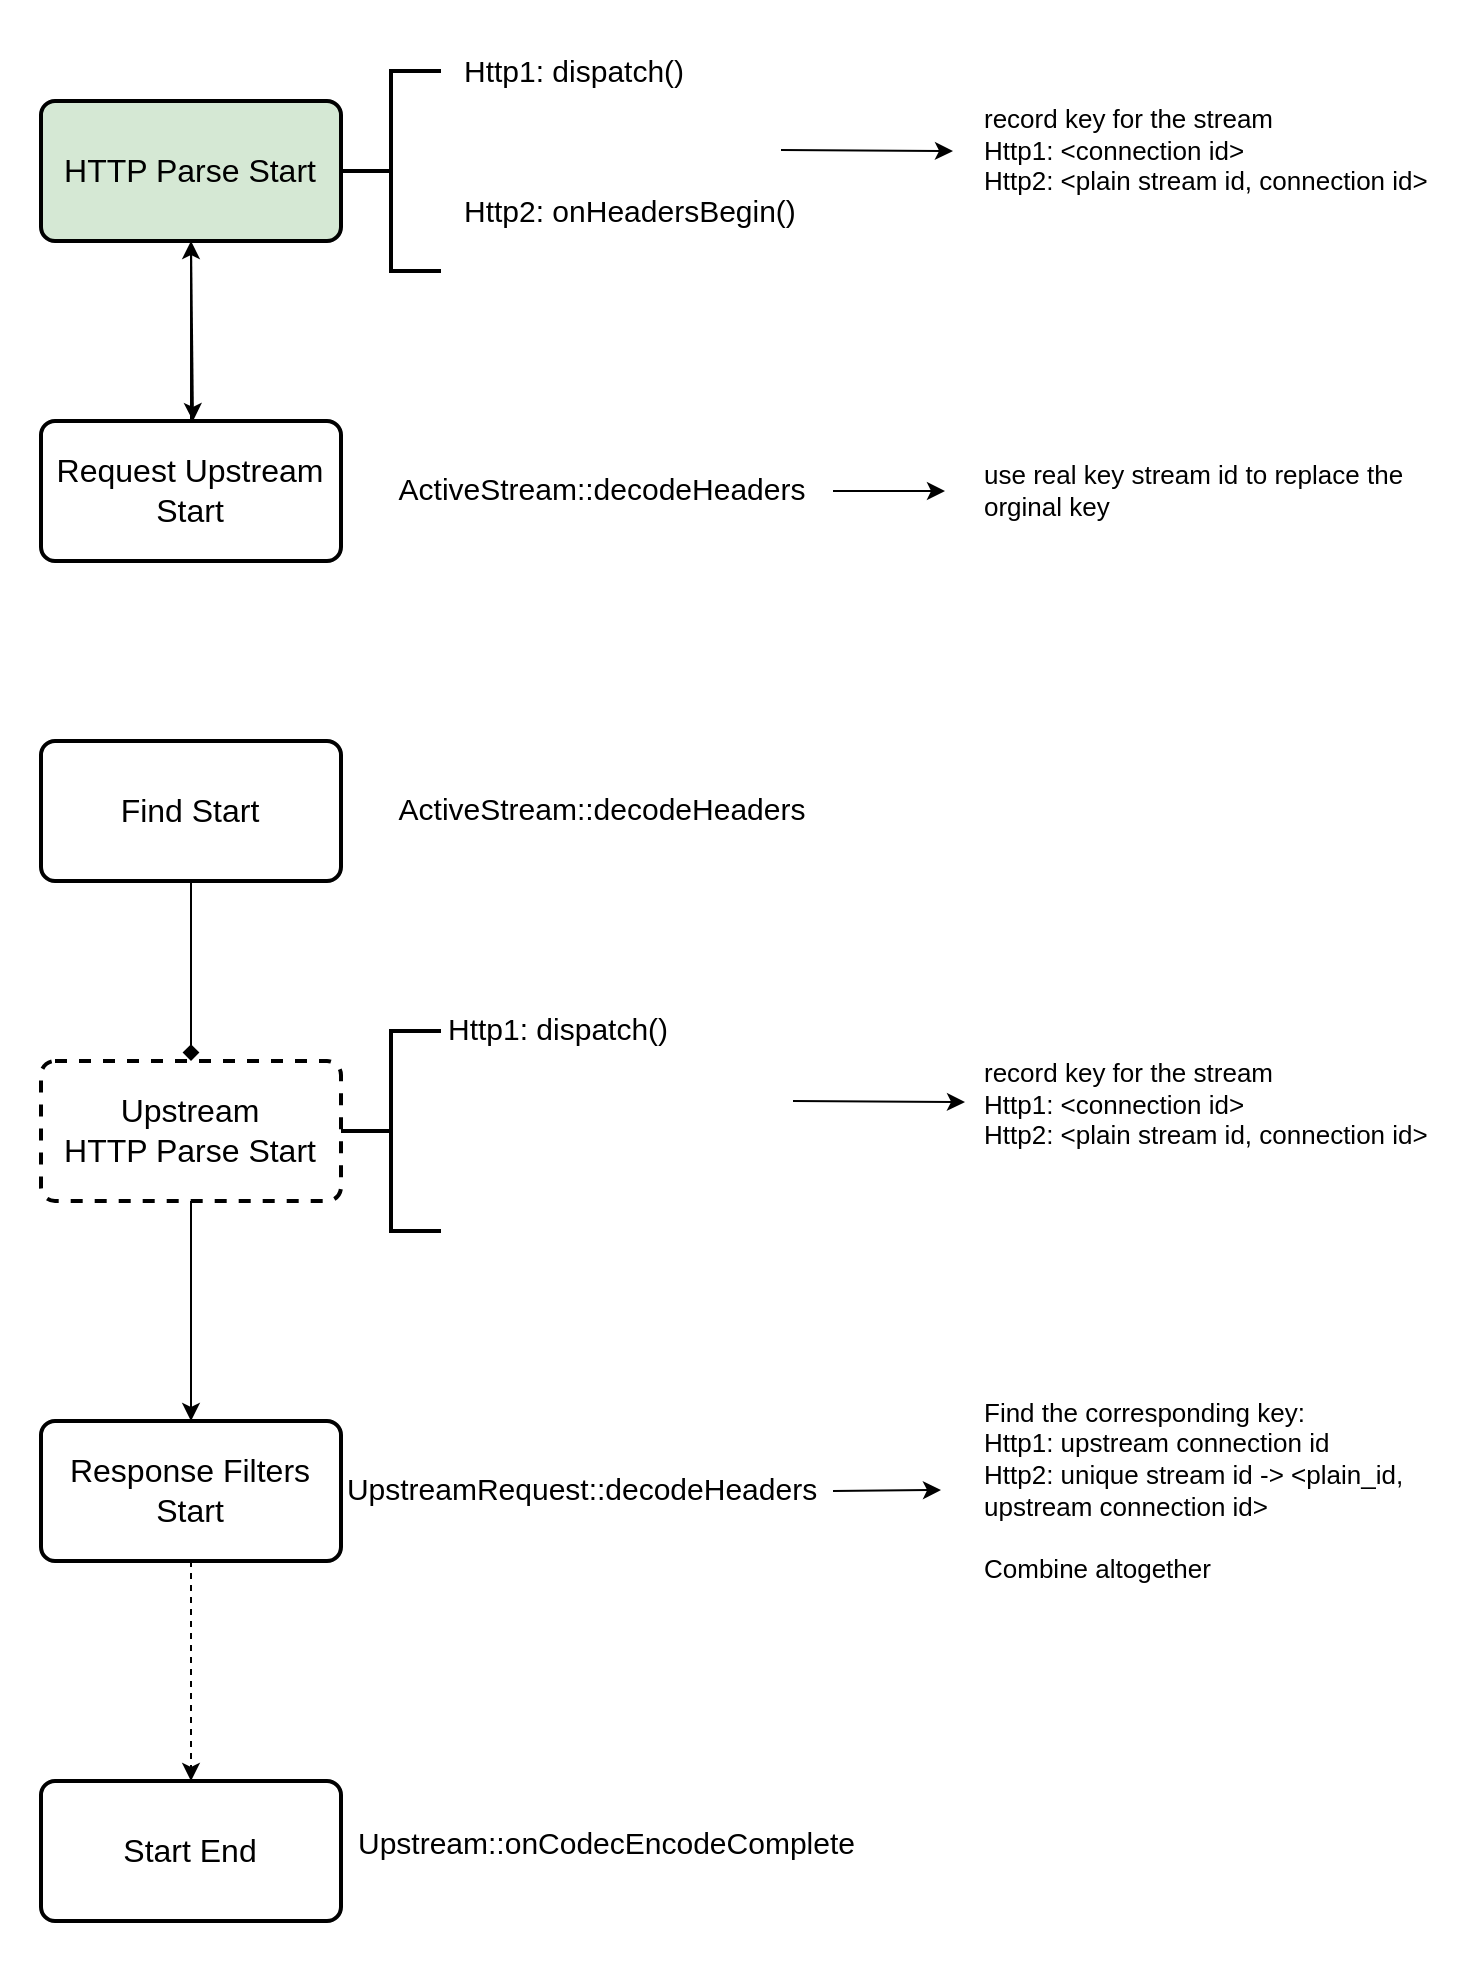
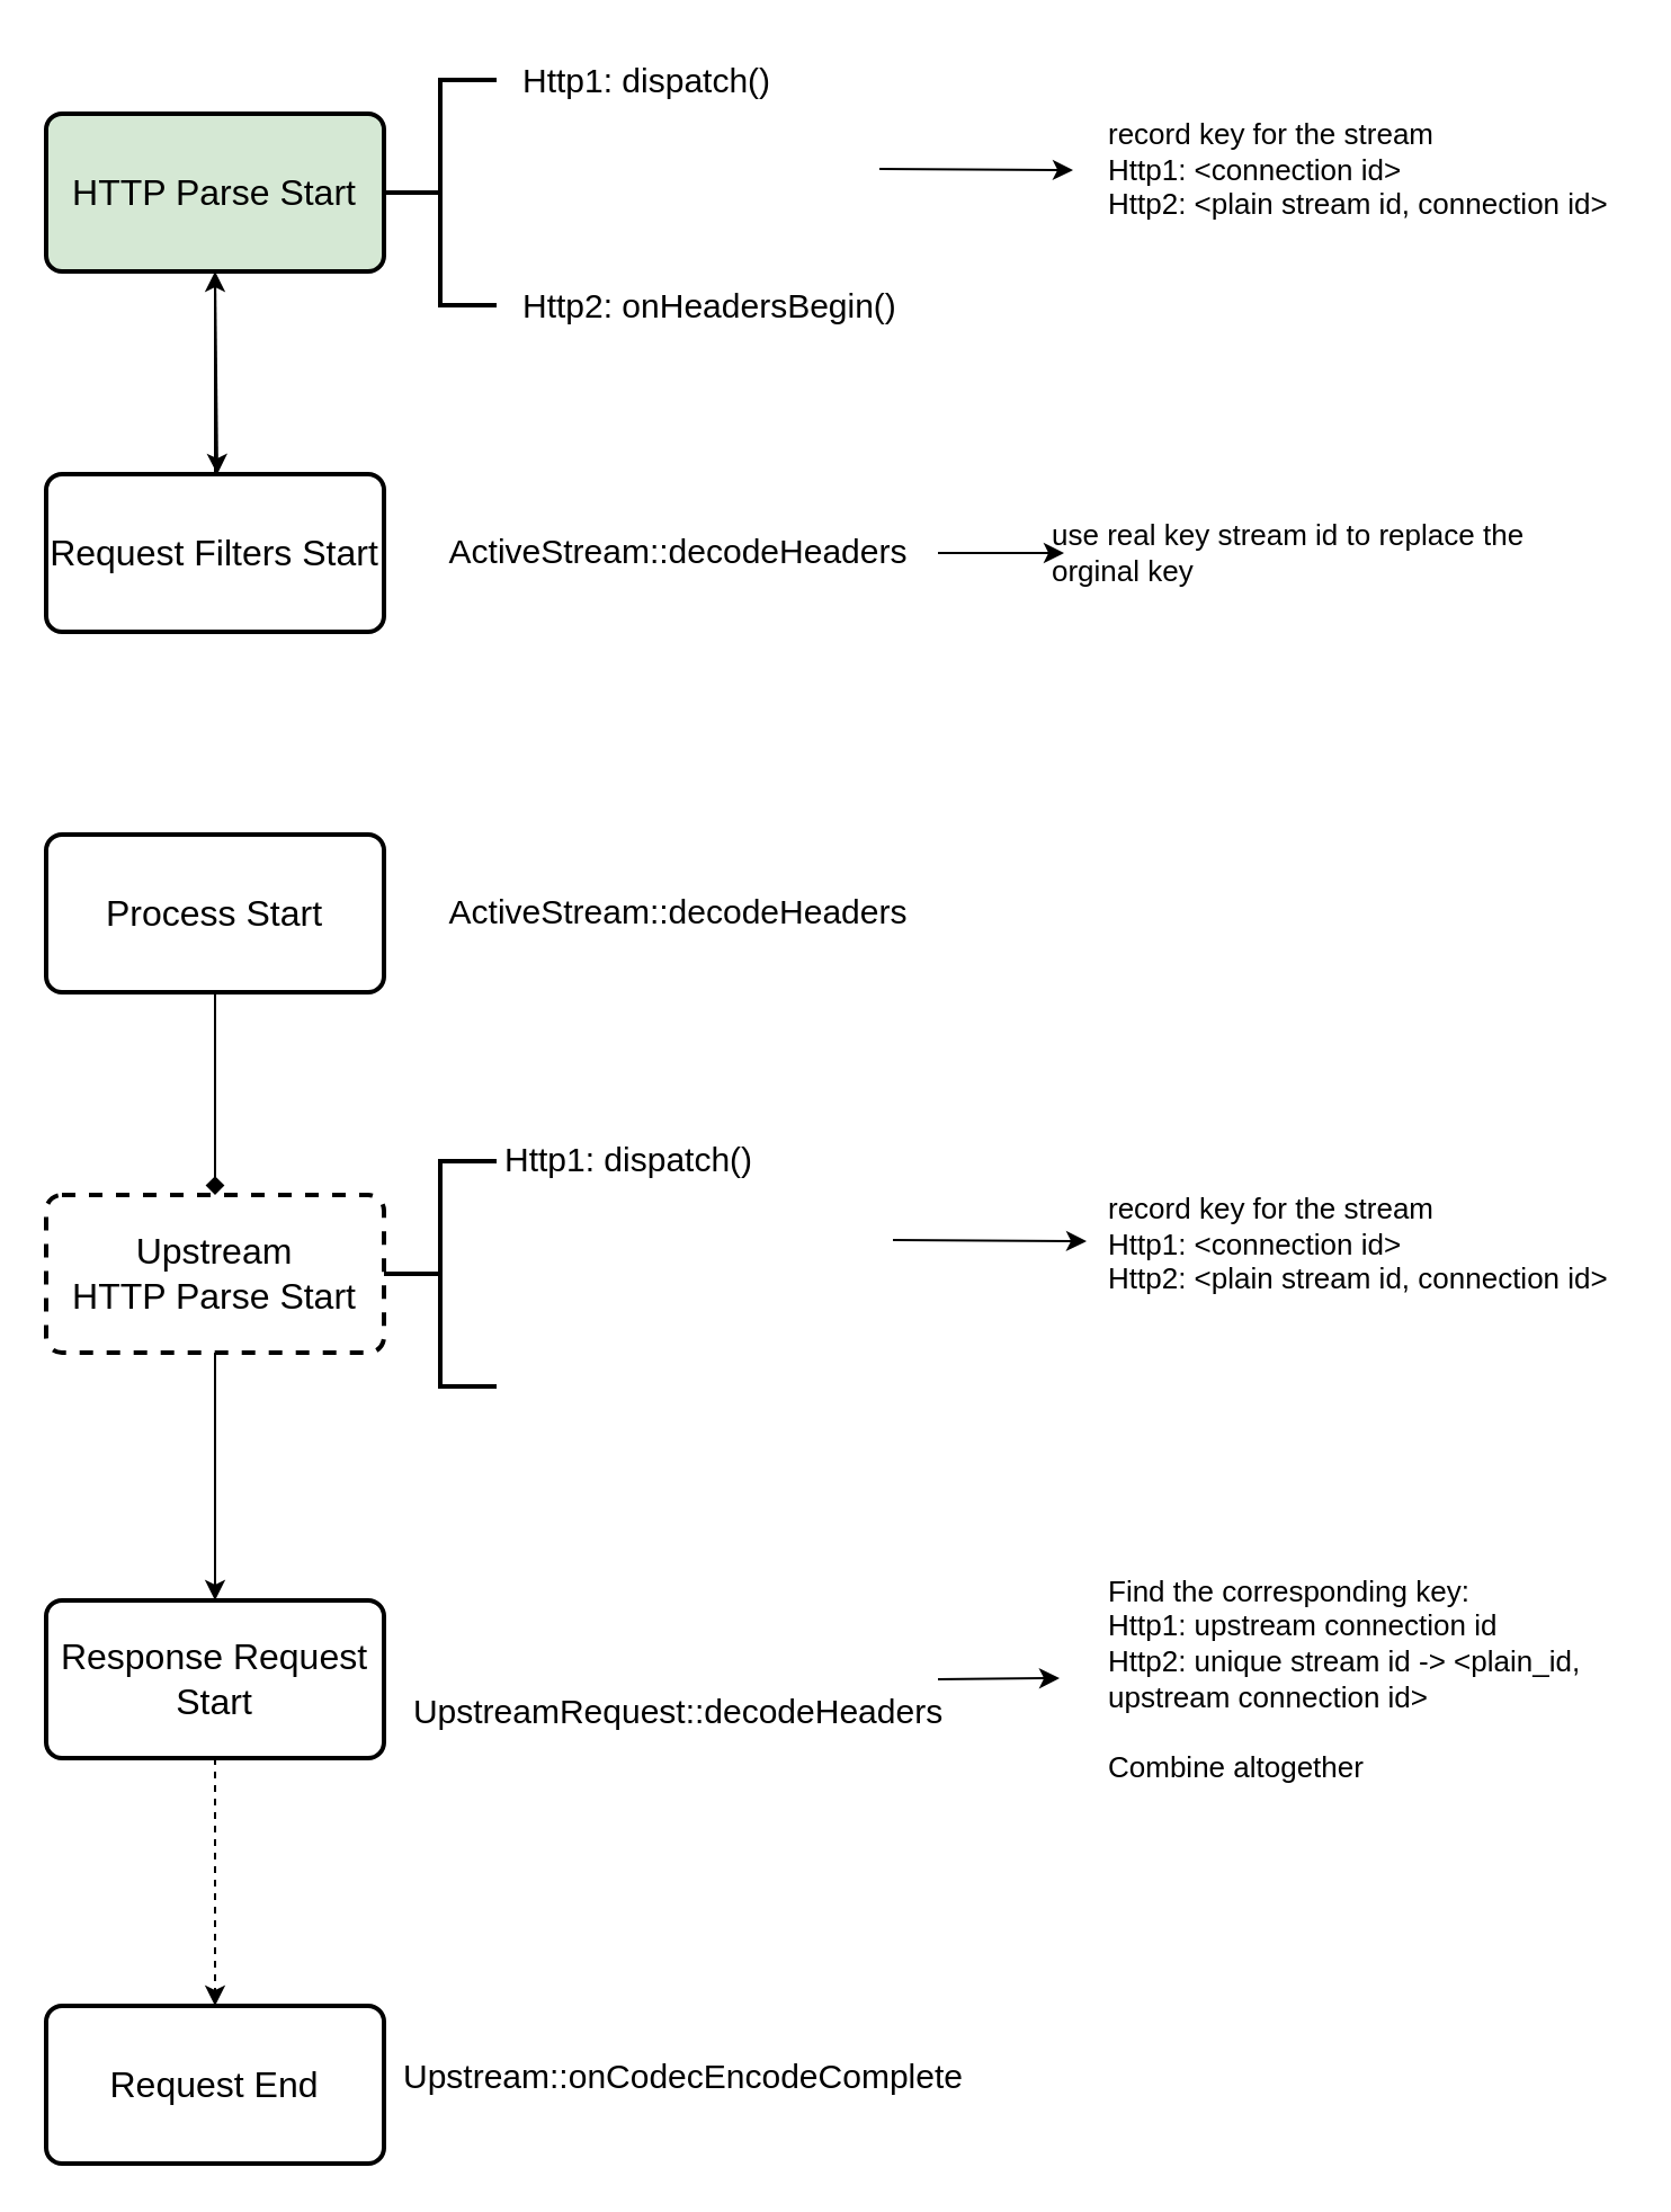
- <mxCell id="5" value="&lt;font style=&quot;font-size: 15px;&quot;&gt;Http2: onHeadersBegin()&lt;/font&gt;" style="text;html=1;strokeColor=none;fillColor=none;align=left;verticalAlign=middle;whiteSpace=wrap;rounded=0;" vertex="1" parent="1"><mxGeometry x="230" y="90" width="230" height="30" as="geometry" /></mxCell>
+ <mxCell id="5" value="&lt;font style=&quot;font-size: 15px;&quot;&gt;Http2: onHeadersBegin()&lt;/font&gt;" style="text;html=1;strokeColor=none;fillColor=none;align=left;verticalAlign=middle;whiteSpace=wrap;rounded=0;" vertex="1" parent="1"><mxGeometry x="230" y="120" width="230" height="30" as="geometry" /></mxCell>
- <mxCell id="10" value="&lt;font style=&quot;font-size: 16px;&quot;&gt;Request Upstream Start&lt;/font&gt;" style="rounded=1;whiteSpace=wrap;html=1;absoluteArcSize=1;arcSize=14;strokeWidth=2;" vertex="1" parent="1"><mxGeometry x="20" y="210" width="150" height="70" as="geometry" /></mxCell>
+ <mxCell id="10" value="&lt;font style=&quot;font-size: 16px;&quot;&gt;Request Filters Start&lt;/font&gt;" style="rounded=1;whiteSpace=wrap;html=1;absoluteArcSize=1;arcSize=14;strokeWidth=2;" vertex="1" parent="1"><mxGeometry x="20" y="210" width="150" height="70" as="geometry" /></mxCell>
- <mxCell id="11" value="&lt;font style=&quot;font-size: 13px;&quot;&gt;use real key stream id to replace the orginal key&lt;/font&gt;" style="text;html=1;strokeColor=none;fillColor=none;align=left;verticalAlign=middle;whiteSpace=wrap;rounded=0;" vertex="1" parent="1"><mxGeometry x="490" y="230" width="216" height="30" as="geometry" /></mxCell>
+ <mxCell id="11" value="&lt;font style=&quot;font-size: 13px;&quot;&gt;use real key stream id to replace the orginal key&lt;/font&gt;" style="text;html=1;strokeColor=none;fillColor=none;align=left;verticalAlign=middle;whiteSpace=wrap;rounded=0;" vertex="1" parent="1"><mxGeometry x="465" y="230" width="216" height="30" as="geometry" /></mxCell>
- <mxCell id="15" value="&lt;font style=&quot;font-size: 16px;&quot;&gt;Find Start&lt;/font&gt;" style="rounded=1;whiteSpace=wrap;html=1;absoluteArcSize=1;arcSize=14;strokeWidth=2;" vertex="1" parent="1"><mxGeometry x="20" y="370" width="150" height="70" as="geometry" /></mxCell>
+ <mxCell id="15" value="&lt;font style=&quot;font-size: 16px;&quot;&gt;Process Start&lt;/font&gt;" style="rounded=1;whiteSpace=wrap;html=1;absoluteArcSize=1;arcSize=14;strokeWidth=2;" vertex="1" parent="1"><mxGeometry x="20" y="370" width="150" height="70" as="geometry" /></mxCell>
- <mxCell id="24" value="&lt;font style=&quot;font-size: 16px;&quot;&gt;Response Filters Start&lt;br&gt;&lt;/font&gt;" style="rounded=1;whiteSpace=wrap;html=1;absoluteArcSize=1;arcSize=14;strokeWidth=2;" vertex="1" parent="1"><mxGeometry x="20" y="710" width="150" height="70" as="geometry" /></mxCell>
+ <mxCell id="24" value="&lt;font style=&quot;font-size: 16px;&quot;&gt;Response Request Start&lt;br&gt;&lt;/font&gt;" style="rounded=1;whiteSpace=wrap;html=1;absoluteArcSize=1;arcSize=14;strokeWidth=2;" vertex="1" parent="1"><mxGeometry x="20" y="710" width="150" height="70" as="geometry" /></mxCell>
- <mxCell id="25" value="&lt;div style=&quot;background-color: rgb(255, 255, 255); line-height: 19px;&quot;&gt;&lt;div style=&quot;line-height: 19px;&quot;&gt;&lt;font style=&quot;font-size: 15px;&quot;&gt;UpstreamRequest::decodeHeaders&lt;/font&gt;&lt;/div&gt;&lt;/div&gt;" style="text;html=1;strokeColor=none;fillColor=none;align=center;verticalAlign=middle;whiteSpace=wrap;rounded=0;" vertex="1" parent="1"><mxGeometry x="196" y="730" width="190" height="30" as="geometry" /></mxCell>
+ <mxCell id="25" value="&lt;div style=&quot;background-color: rgb(255, 255, 255); line-height: 19px;&quot;&gt;&lt;div style=&quot;line-height: 19px;&quot;&gt;&lt;font style=&quot;font-size: 15px;&quot;&gt;UpstreamRequest::decodeHeaders&lt;/font&gt;&lt;/div&gt;&lt;/div&gt;" style="text;html=1;strokeColor=none;fillColor=none;align=center;verticalAlign=middle;whiteSpace=wrap;rounded=0;" vertex="1" parent="1"><mxGeometry x="206" y="745" width="190" height="30" as="geometry" /></mxCell>
- <mxCell id="28" value="&lt;font style=&quot;font-size: 16px;&quot;&gt;Start End&lt;br&gt;&lt;/font&gt;" style="rounded=1;whiteSpace=wrap;html=1;absoluteArcSize=1;arcSize=14;strokeWidth=2;" vertex="1" parent="1"><mxGeometry x="20" y="890" width="150" height="70" as="geometry" /></mxCell>
+ <mxCell id="28" value="&lt;font style=&quot;font-size: 16px;&quot;&gt;Request End&lt;br&gt;&lt;/font&gt;" style="rounded=1;whiteSpace=wrap;html=1;absoluteArcSize=1;arcSize=14;strokeWidth=2;" vertex="1" parent="1"><mxGeometry x="20" y="890" width="150" height="70" as="geometry" /></mxCell>
